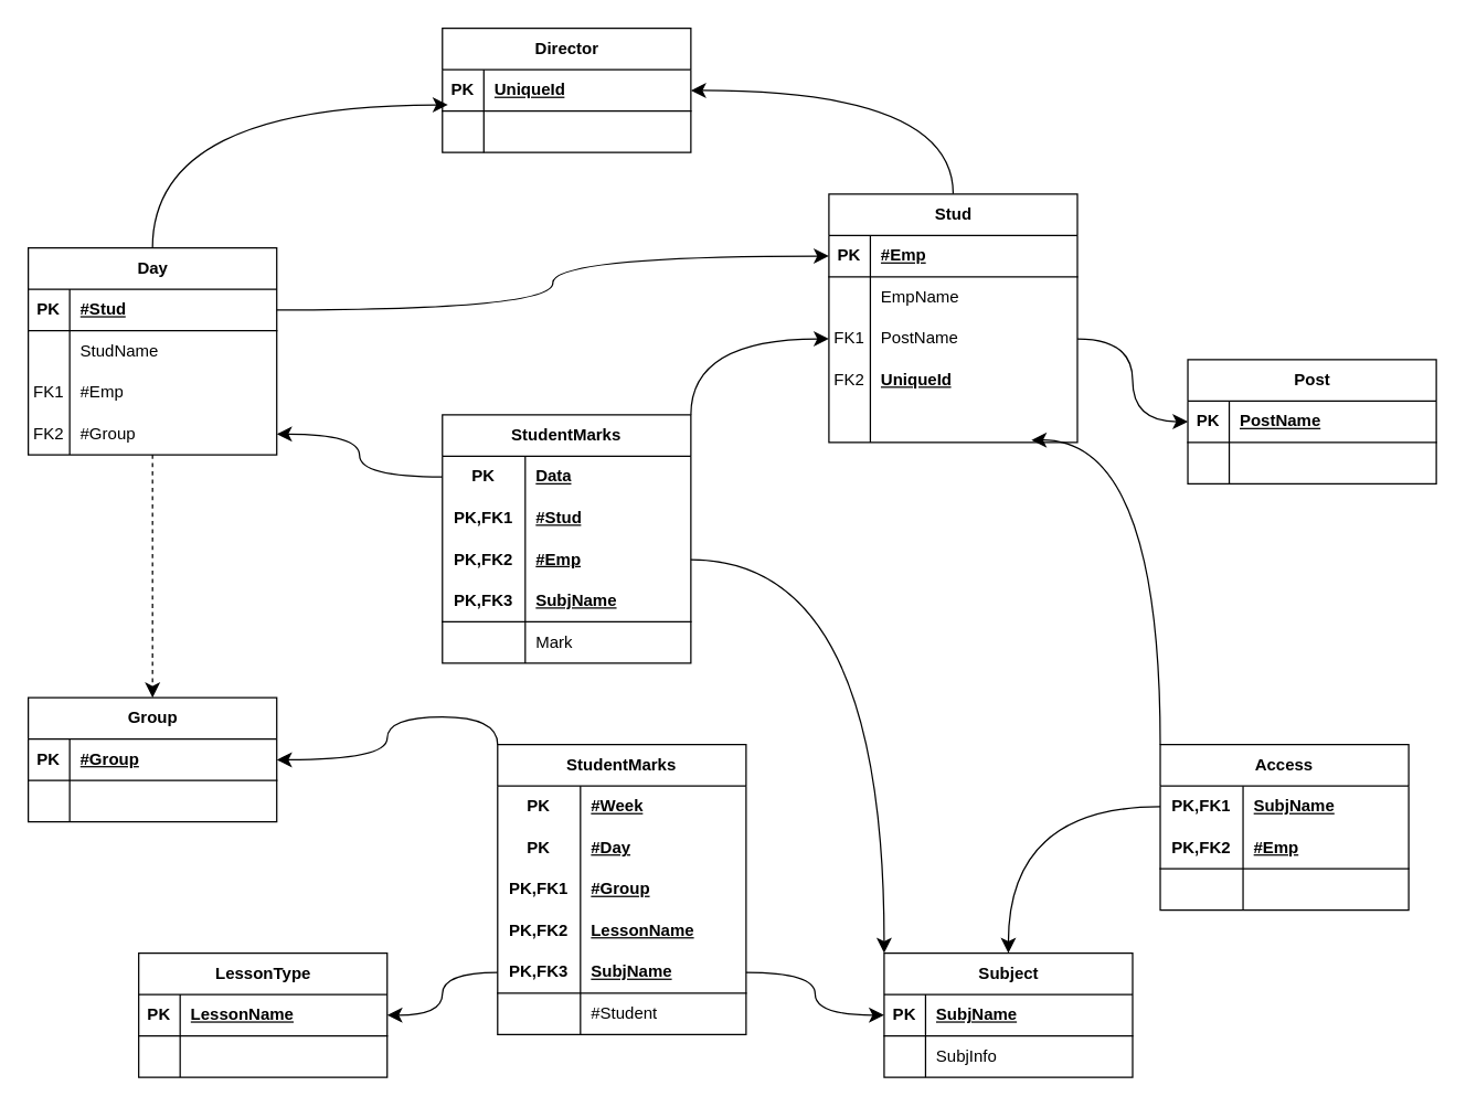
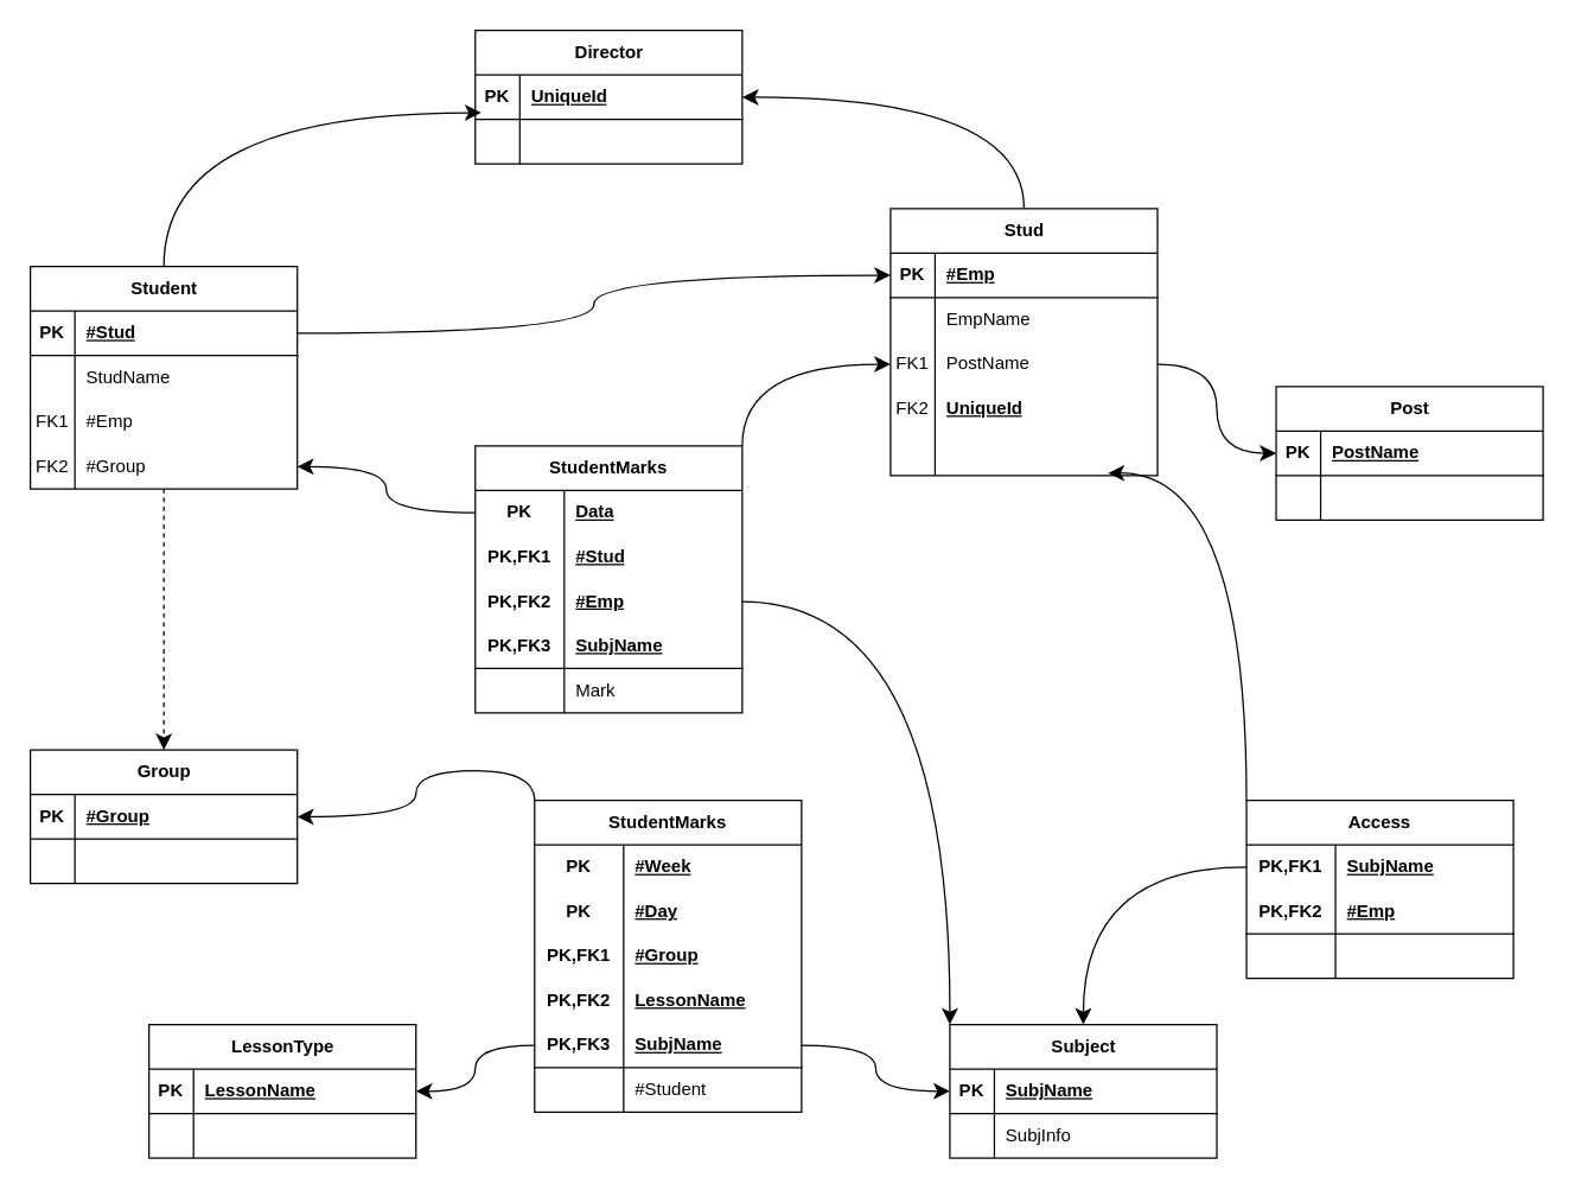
- <mxCell id="4" value="Day" style="shape=table;startSize=30;container=1;collapsible=1;childLayout=tableLayout;fixedRows=1;rowLines=0;fontStyle=1;align=center;resizeLast=1;html=1;" vertex="1" parent="1"><mxGeometry x="20" y="179" width="180" height="150" as="geometry" /></mxCell>
+ <mxCell id="4" value="Student" style="shape=table;startSize=30;container=1;collapsible=1;childLayout=tableLayout;fixedRows=1;rowLines=0;fontStyle=1;align=center;resizeLast=1;html=1;" vertex="1" parent="1"><mxGeometry x="20" y="179" width="180" height="150" as="geometry" /></mxCell>
